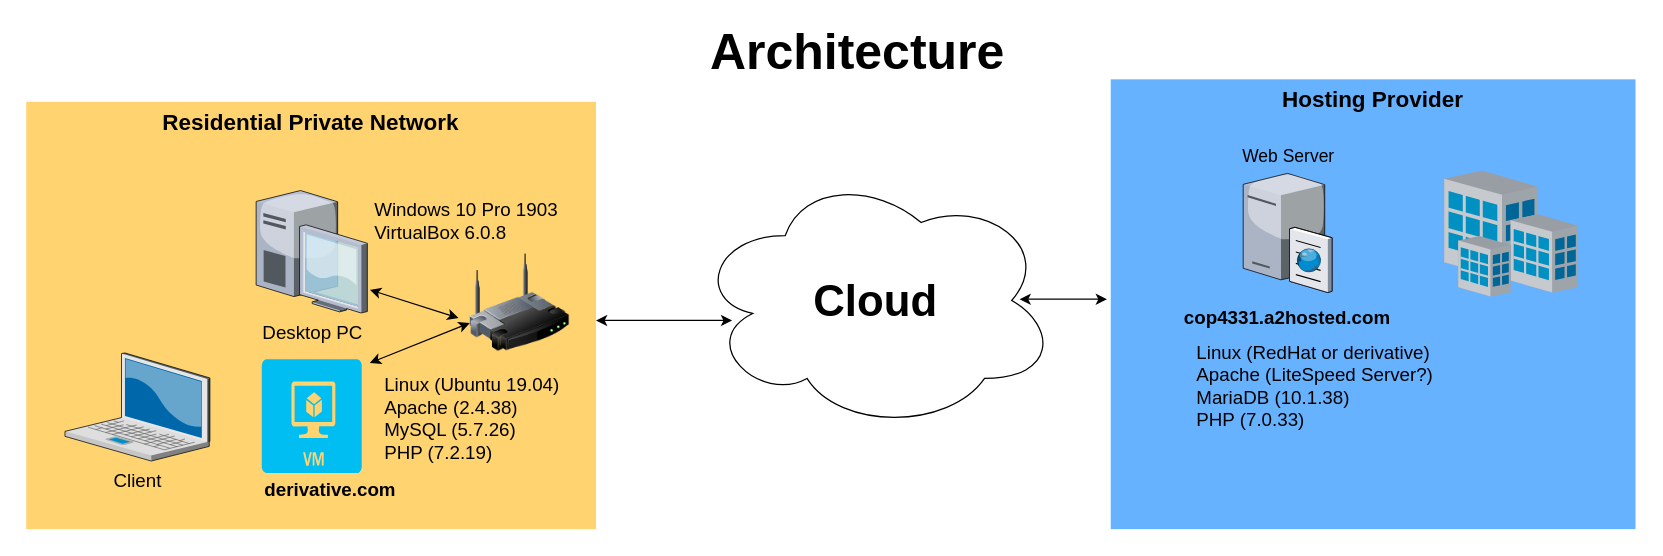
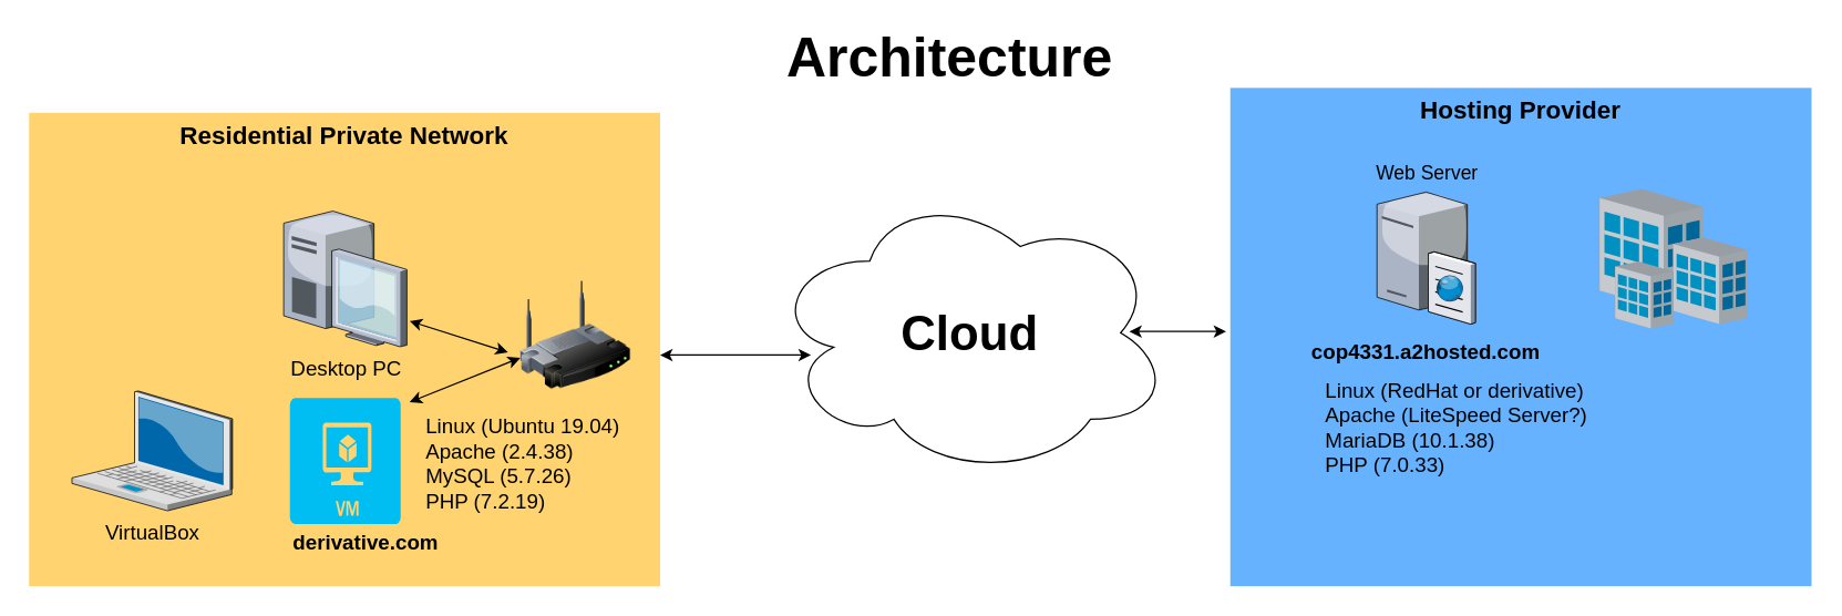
- <mxCell id="20" value="&lt;font style=&quot;font-size: 15px&quot;&gt;Windows 10 Pro 1903&lt;br&gt;VirtualBox 6.0.8&lt;br&gt;&lt;/font&gt;&lt;br&gt;" style="text;html=1;resizable=0;points=[];autosize=1;align=left;verticalAlign=top;spacingTop=-4;" vertex="1" parent="1"><mxGeometry x="297" y="155.5" width="157" height="44" as="geometry" /></mxCell>
- <mxCell id="4" value="&lt;font style=&quot;font-size: 15px&quot;&gt;Client&lt;/font&gt;" style="verticalLabelPosition=bottom;aspect=fixed;html=1;verticalAlign=top;strokeColor=none;shape=mxgraph.citrix.laptop_2;fillColor=#66B2FF;gradientColor=#0066CC;fontSize=14;" parent="1" vertex="1"><mxGeometry x="51" y="282" width="116" height="86.5" as="geometry" /></mxCell>
+ <mxCell id="4" value="&lt;font style=&quot;font-size: 15px&quot;&gt;VirtualBox&lt;/font&gt;" style="verticalLabelPosition=bottom;aspect=fixed;html=1;verticalAlign=top;strokeColor=none;shape=mxgraph.citrix.laptop_2;fillColor=#66B2FF;gradientColor=#0066CC;fontSize=14;" parent="1" vertex="1"><mxGeometry x="51" y="282" width="116" height="86.5" as="geometry" /></mxCell>
